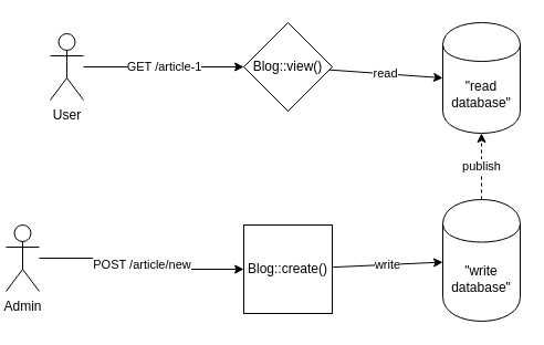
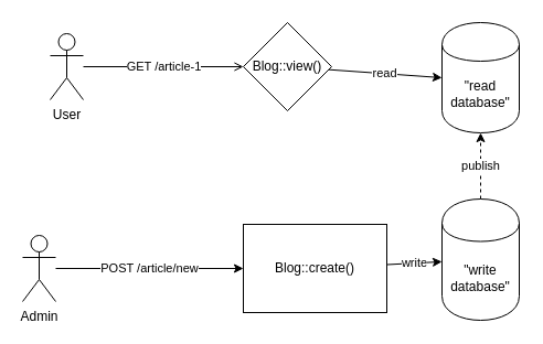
- <mxCell id="2" value="GET /article-1" style="edgeStyle=orthogonalEdgeStyle;rounded=0;orthogonalLoop=1;jettySize=auto;html=1;" edge="1" parent="1" source="3" target="7"><mxGeometry relative="1" as="geometry" /></mxCell>
+ <mxCell id="2" value="GET /article-1" style="edgeStyle=orthogonalEdgeStyle;rounded=0;orthogonalLoop=1;jettySize=auto;html=1;endArrow=open;" edge="1" parent="1" source="3" target="7"><mxGeometry relative="1" as="geometry" /></mxCell>
- <mxCell id="5" value="Admin" style="shape=umlActor;verticalLabelPosition=bottom;labelBackgroundColor=#ffffff;verticalAlign=top;html=1;outlineConnect=0;" vertex="1" parent="1"><mxGeometry x="5" y="203" width="30" height="60" as="geometry" /></mxCell>
+ <mxCell id="5" value="Admin" style="shape=umlActor;verticalLabelPosition=bottom;labelBackgroundColor=#ffffff;verticalAlign=top;html=1;outlineConnect=0;" vertex="1" parent="1"><mxGeometry x="20" y="213" width="30" height="60" as="geometry" /></mxCell>
- <mxCell id="9" value="Blog::create()" style="whiteSpace=wrap;html=1;aspect=fixed;" vertex="1" parent="1"><mxGeometry x="220" y="203" width="80" height="80" as="geometry" /></mxCell>
+ <mxCell id="9" value="Blog::create()" style="whiteSpace=wrap;html=1;aspect=fixed;" vertex="1" parent="1"><mxGeometry x="220" y="203" width="130" height="80" as="geometry" /></mxCell>
